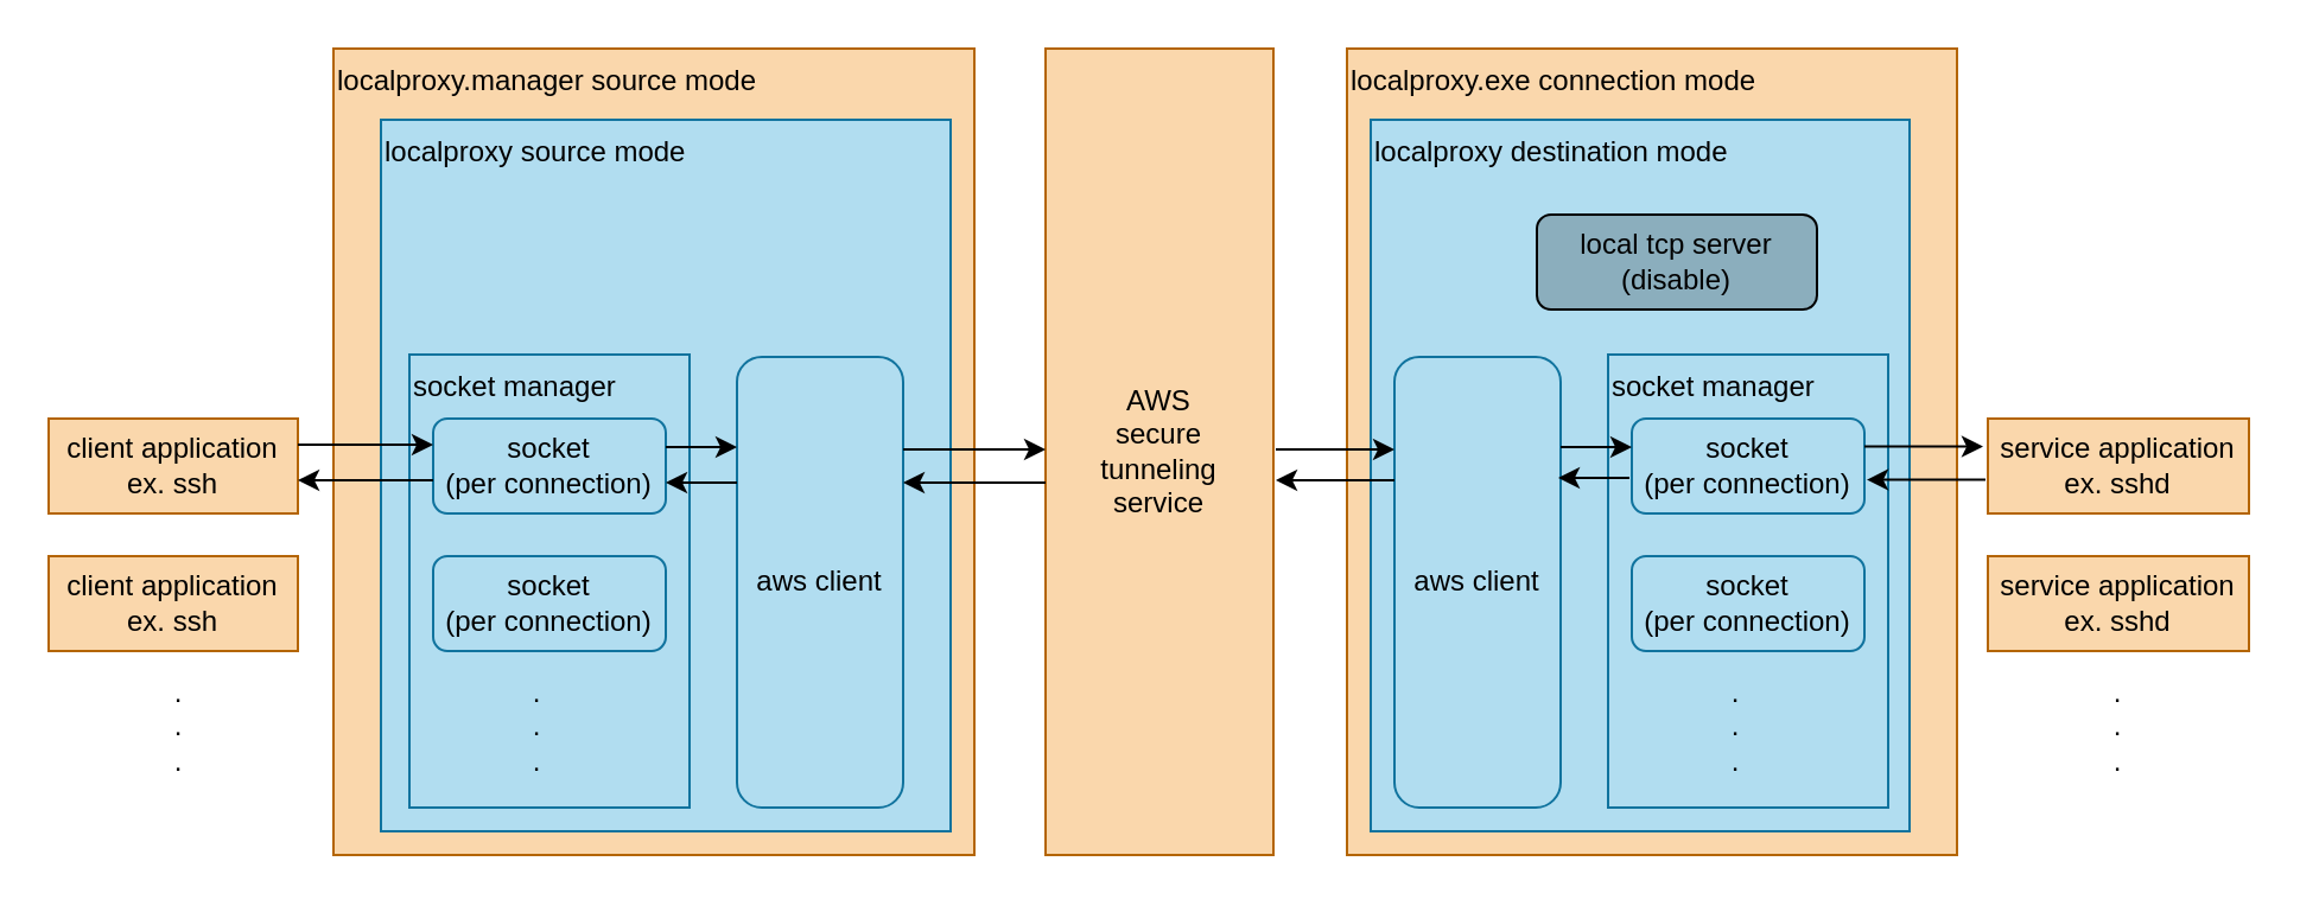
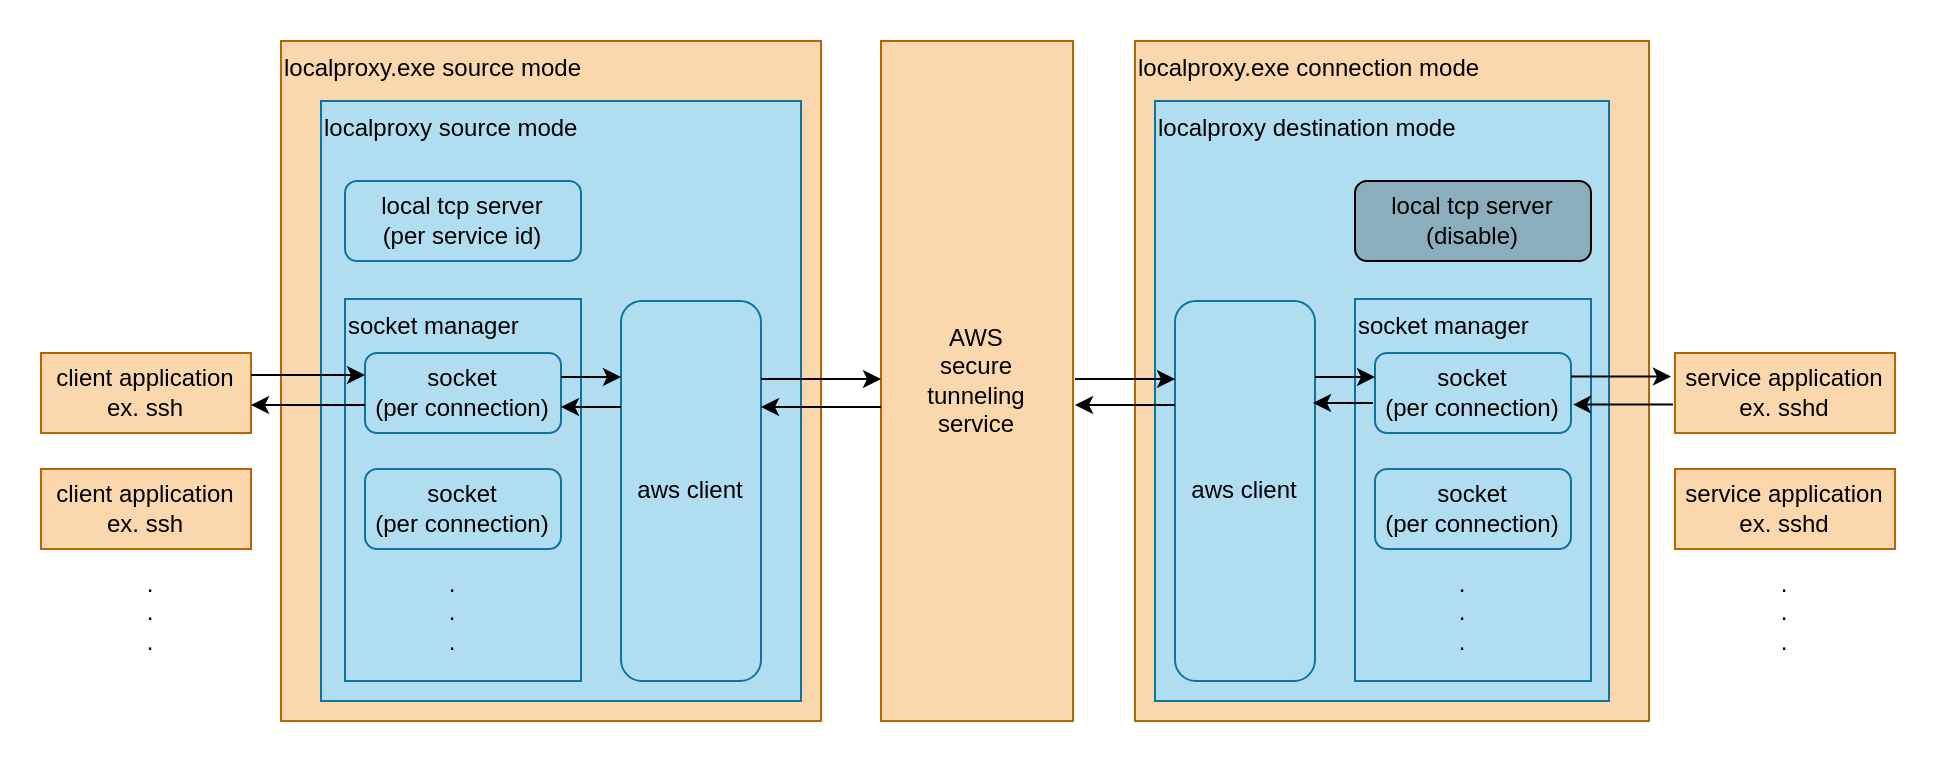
- <mxCell id="2" value="localproxy.manager source mode" style="rounded=0;whiteSpace=wrap;html=1;fillColor=#fad7ac;align=left;verticalAlign=top;strokeColor=#b46504;" vertex="1" parent="1"><mxGeometry x="140" y="20" width="270" height="340" as="geometry" /></mxCell>
+ <mxCell id="2" value="localproxy.exe source mode" style="rounded=0;whiteSpace=wrap;html=1;fillColor=#fad7ac;align=left;verticalAlign=top;strokeColor=#b46504;" vertex="1" parent="1"><mxGeometry x="140" y="20" width="270" height="340" as="geometry" /></mxCell>
+ <mxCell id="12" value="local tcp server&lt;br&gt;(per service id)" style="rounded=1;whiteSpace=wrap;html=1;fillColor=#b1ddf0;strokeColor=#10739e;" vertex="1" parent="1"><mxGeometry x="172" y="90" width="118" height="40" as="geometry" /></mxCell>
- <mxCell id="23" value="local tcp server&lt;br&gt;(disable)" style="rounded=1;whiteSpace=wrap;html=1;fillColor=#8BAEBD;strokeColor=#000000;" vertex="1" parent="1"><mxGeometry x="647" y="90" width="118" height="40" as="geometry" /></mxCell>
+ <mxCell id="23" value="local tcp server&lt;br&gt;(disable)" style="rounded=1;whiteSpace=wrap;html=1;fillColor=#8BAEBD;strokeColor=#000000;" vertex="1" parent="1"><mxGeometry x="677" y="90" width="118" height="40" as="geometry" /></mxCell>
